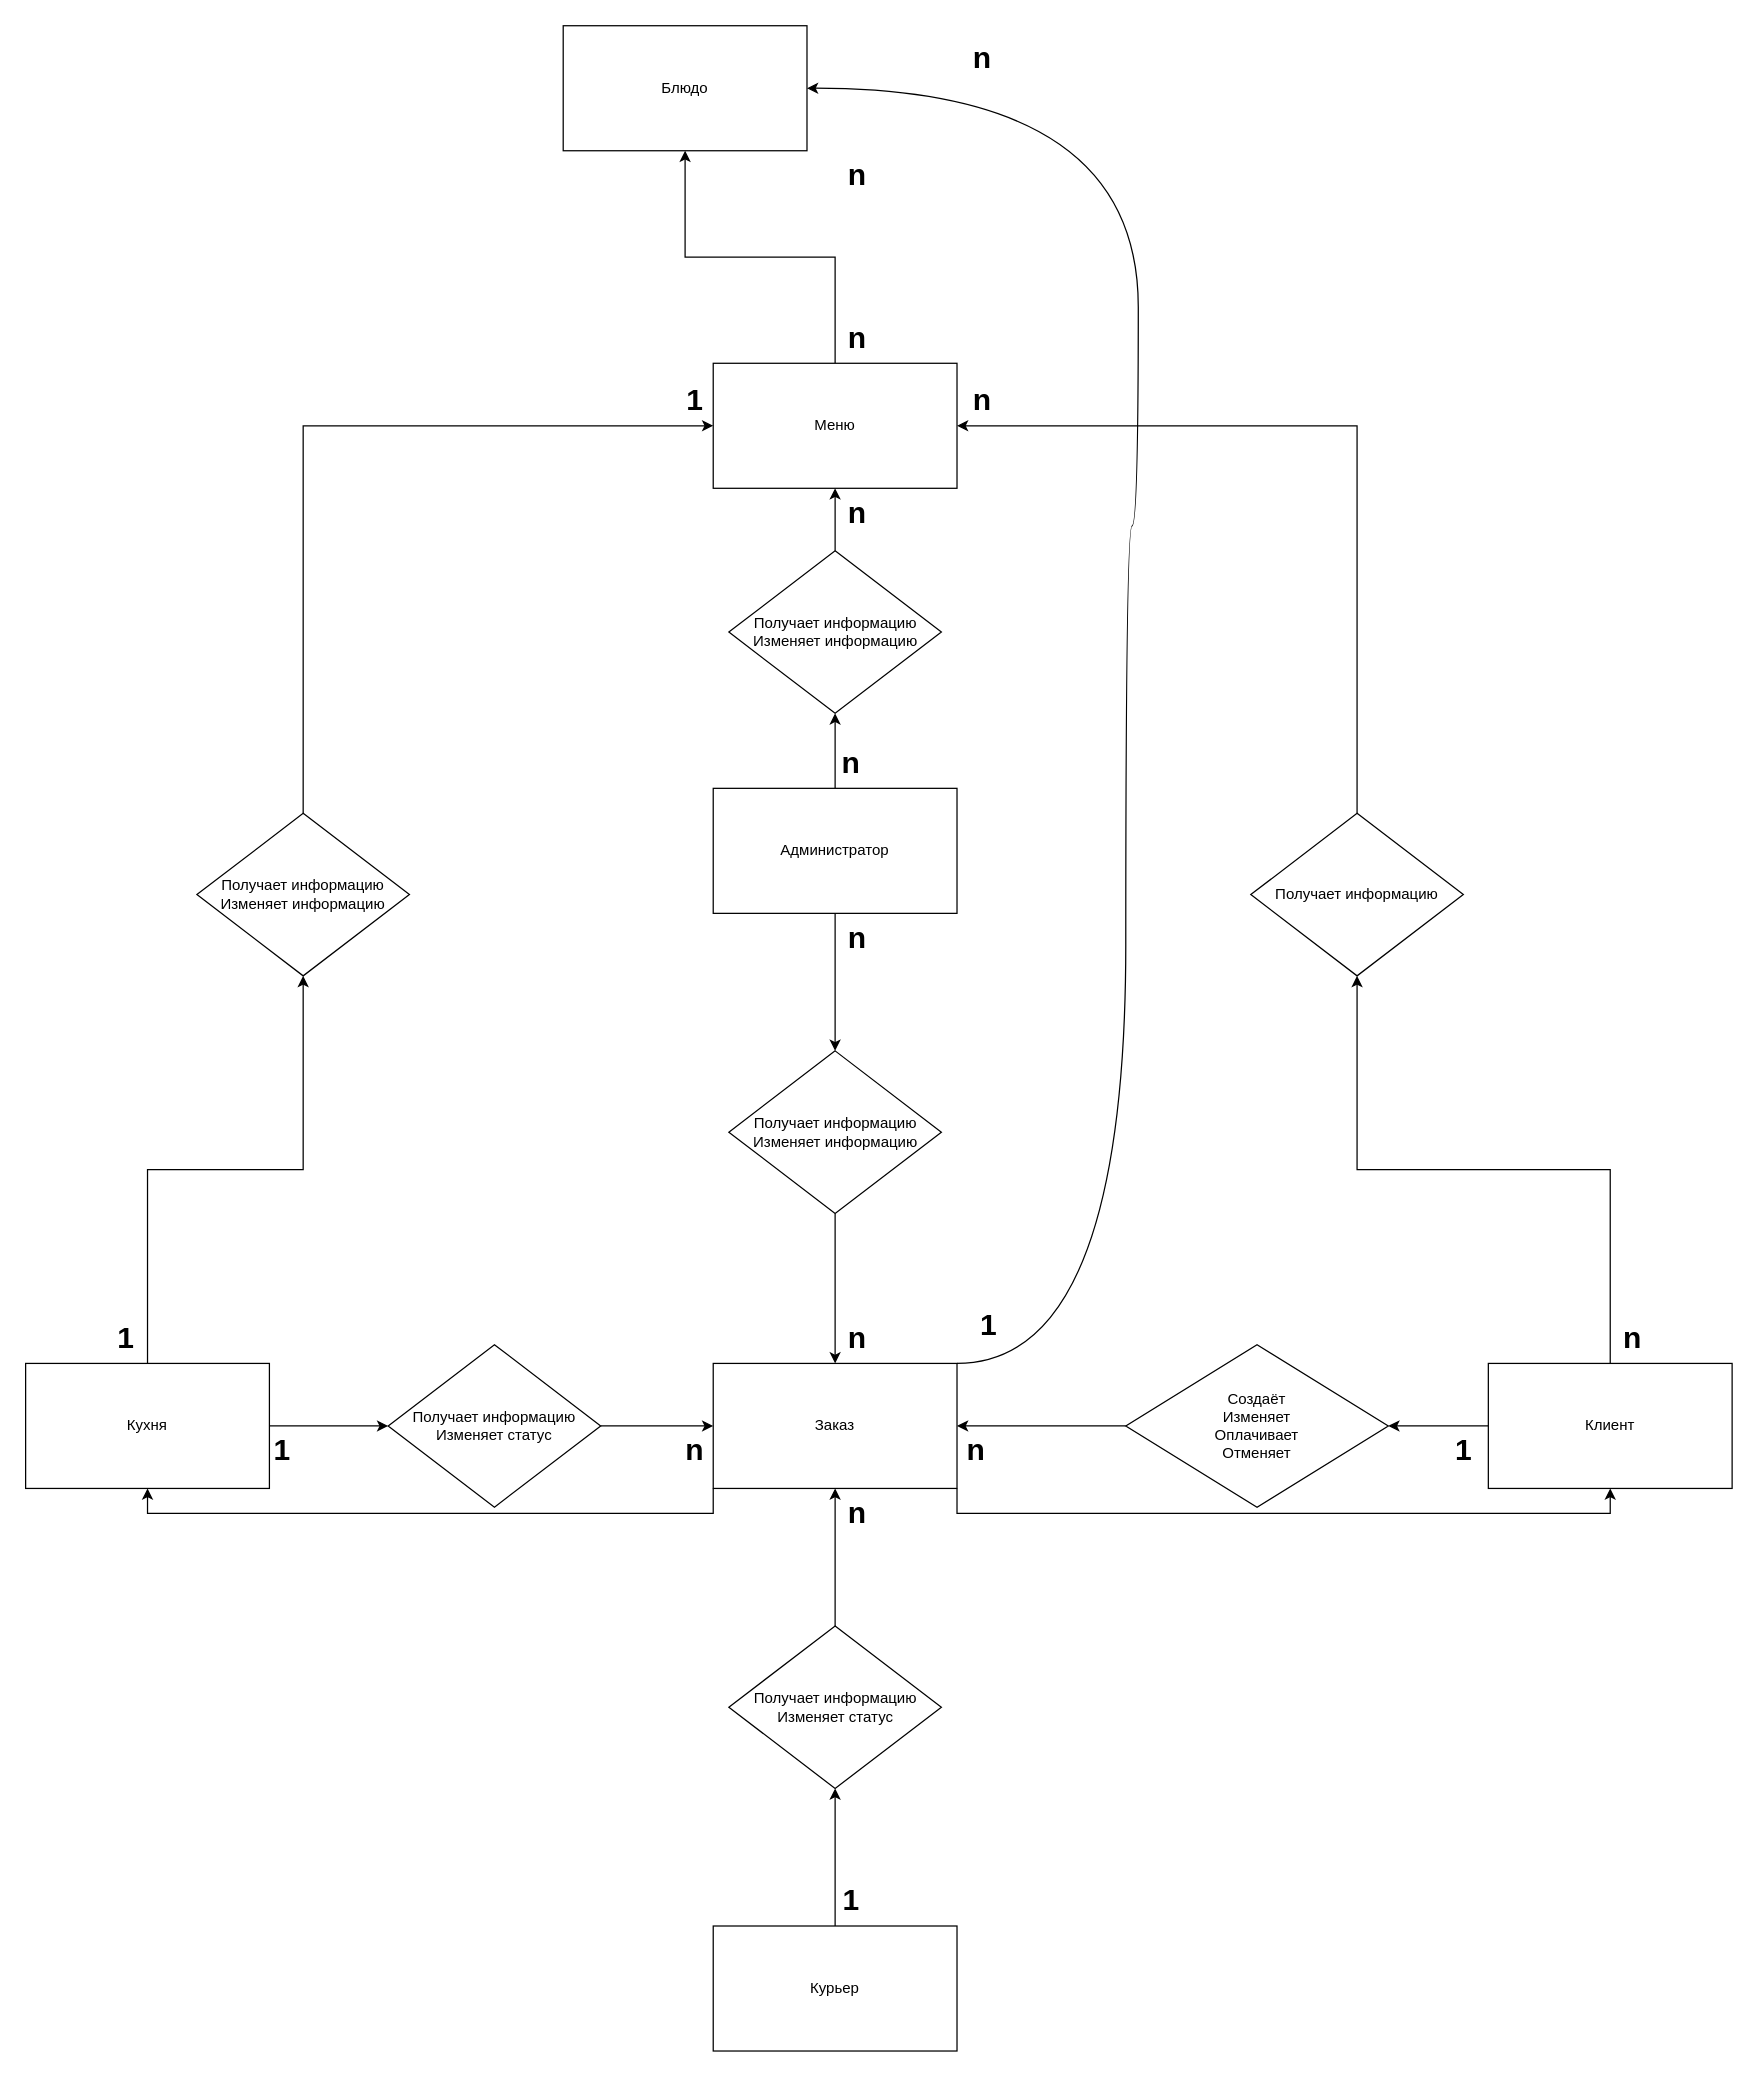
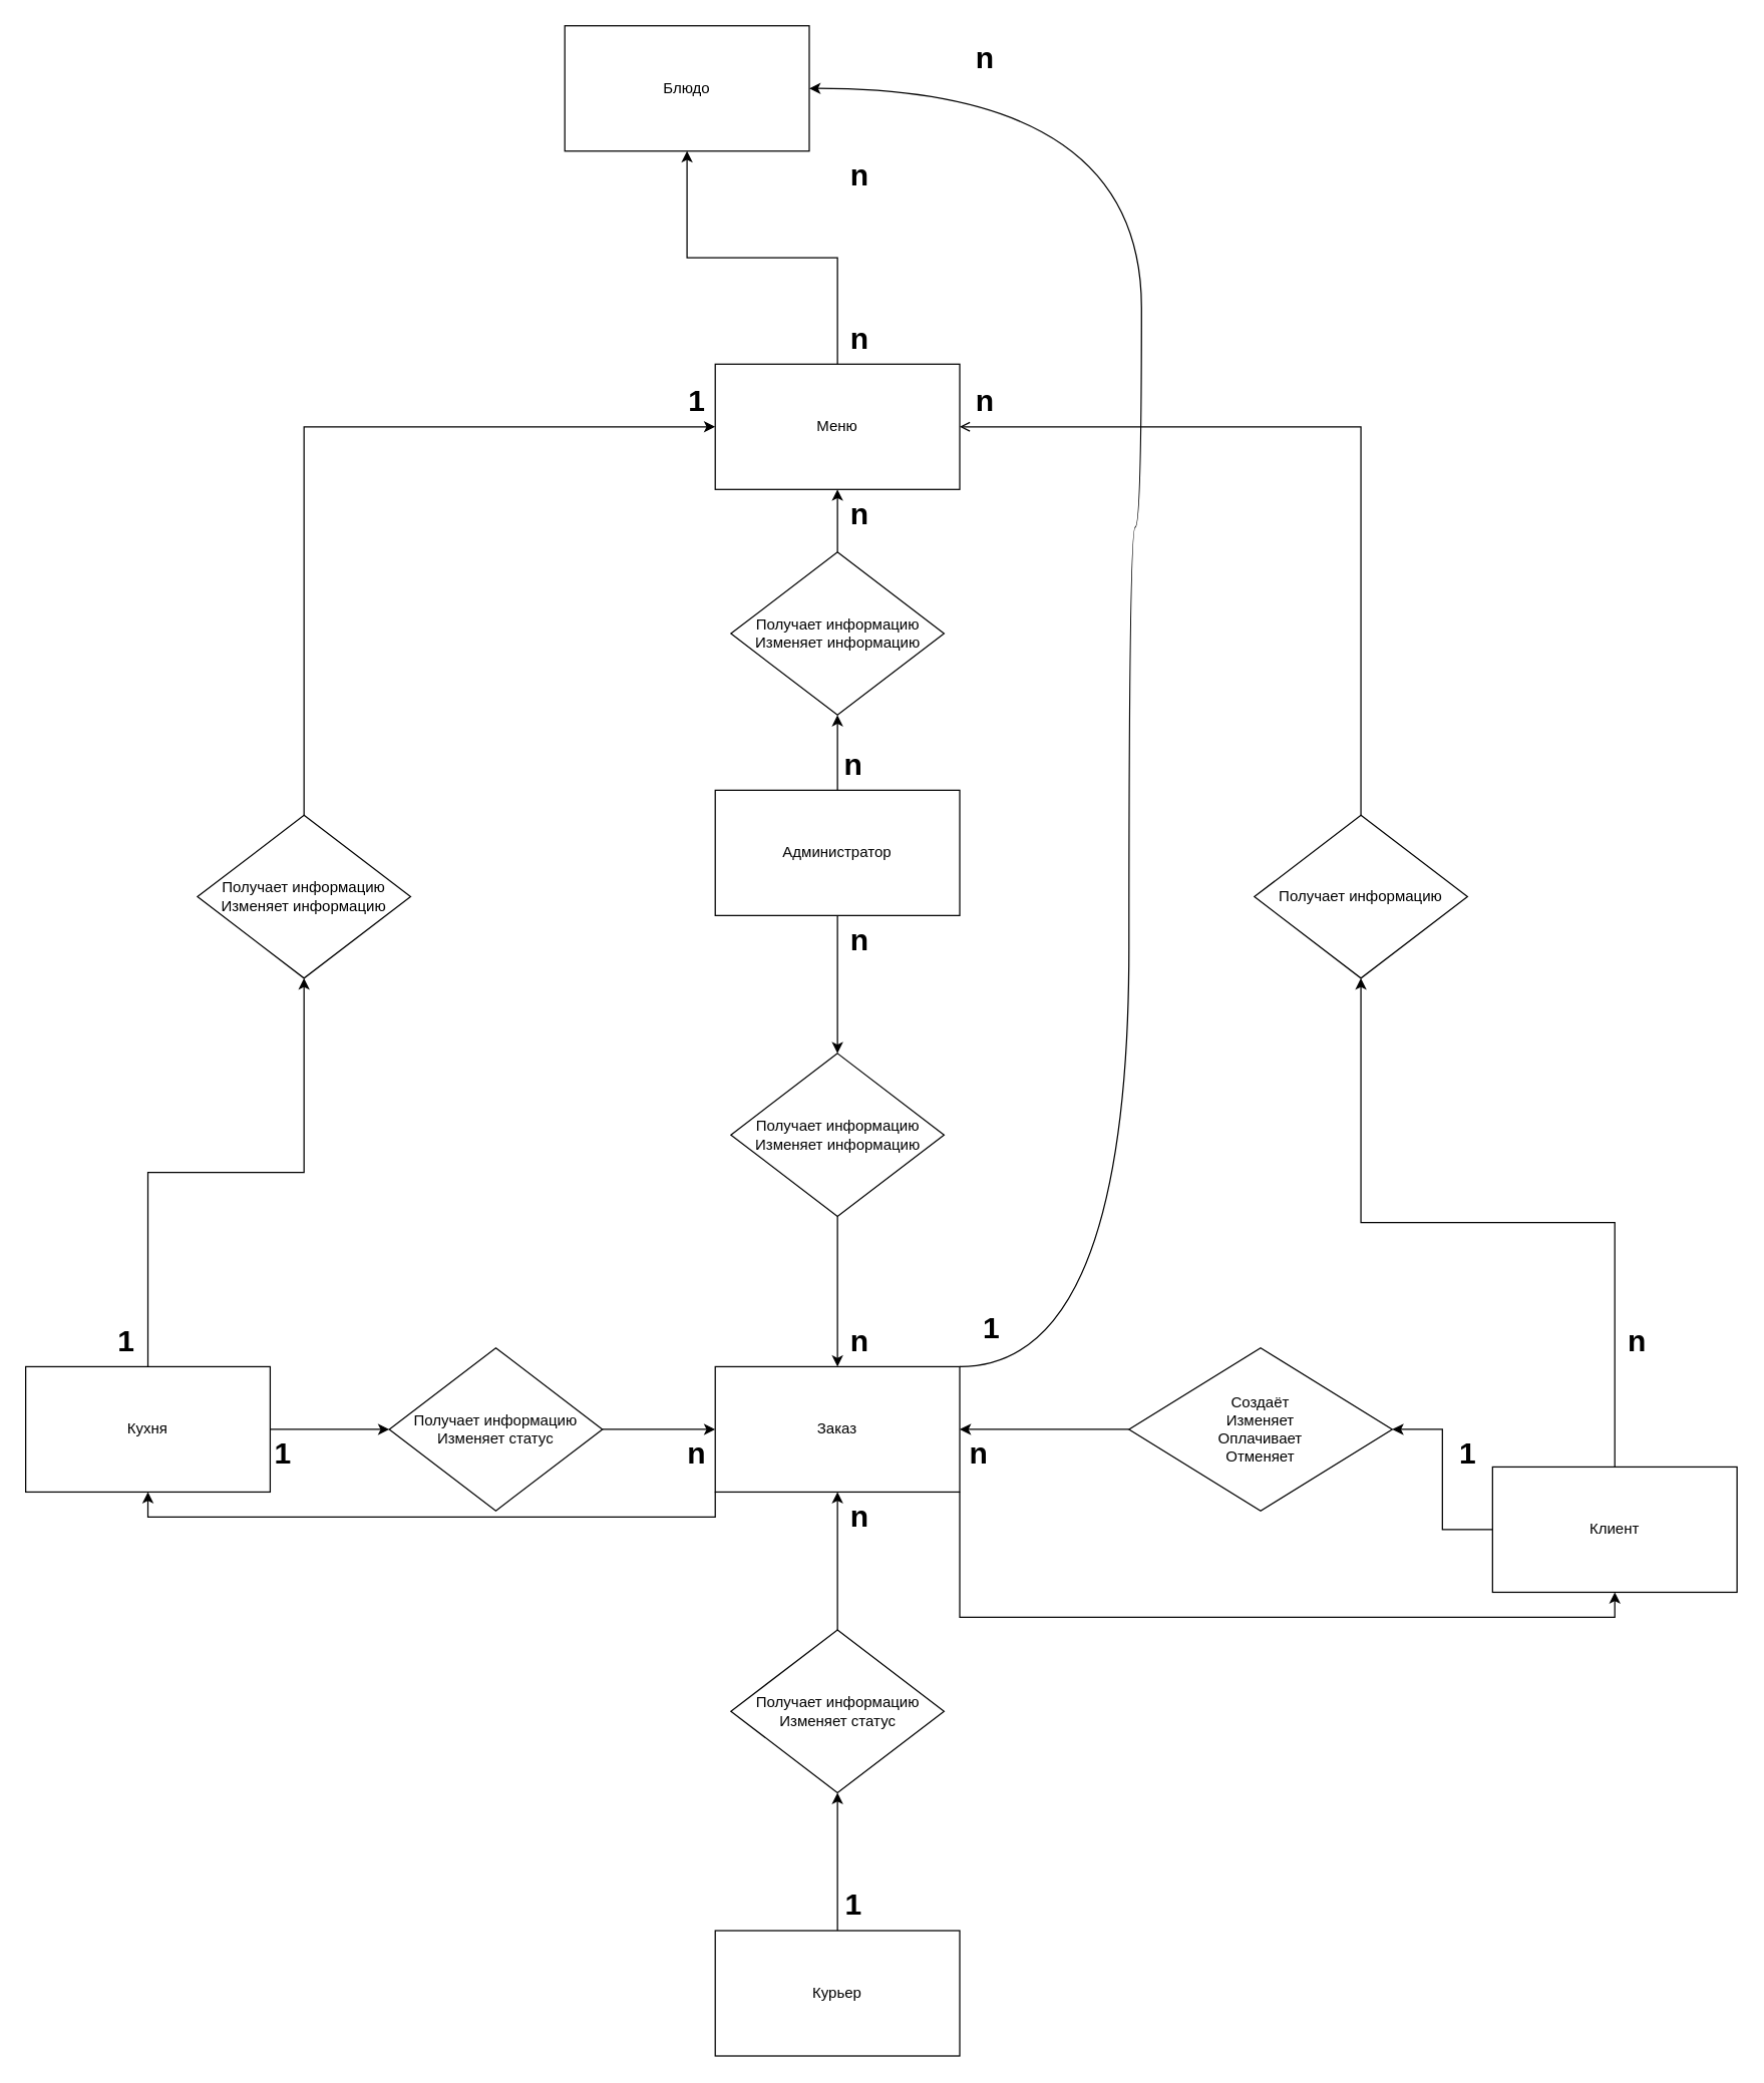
- <mxCell id="30" style="edgeStyle=orthogonalEdgeStyle;rounded=0;orthogonalLoop=1;jettySize=auto;html=1;exitX=0.5;exitY=0;exitDx=0;exitDy=0;entryX=1;entryY=0.5;entryDx=0;entryDy=0;" edge="1" parent="1" source="31" target="27"><mxGeometry relative="1" as="geometry" /></mxCell>
+ <mxCell id="30" style="edgeStyle=orthogonalEdgeStyle;rounded=0;orthogonalLoop=1;jettySize=auto;html=1;exitX=0.5;exitY=0;exitDx=0;exitDy=0;entryX=1;entryY=0.5;entryDx=0;entryDy=0;endArrow=open;" edge="1" parent="1" source="31" target="27"><mxGeometry relative="1" as="geometry" /></mxCell>
- <mxCell id="15" value="Клиент" style="rounded=0;whiteSpace=wrap;html=1;" vertex="1" parent="1"><mxGeometry x="1190" y="1090" width="195" height="100" as="geometry" /></mxCell>
+ <mxCell id="15" value="Клиент" style="rounded=0;whiteSpace=wrap;html=1;" vertex="1" parent="1"><mxGeometry x="1190" y="1170" width="195" height="100" as="geometry" /></mxCell>
